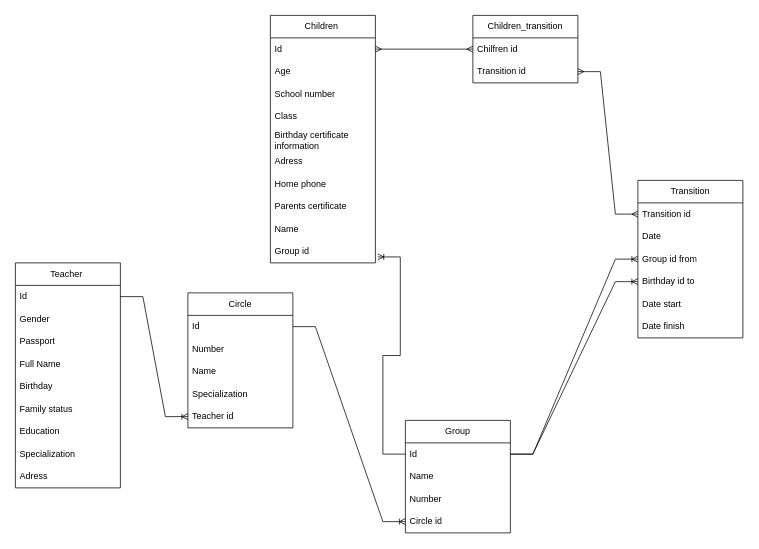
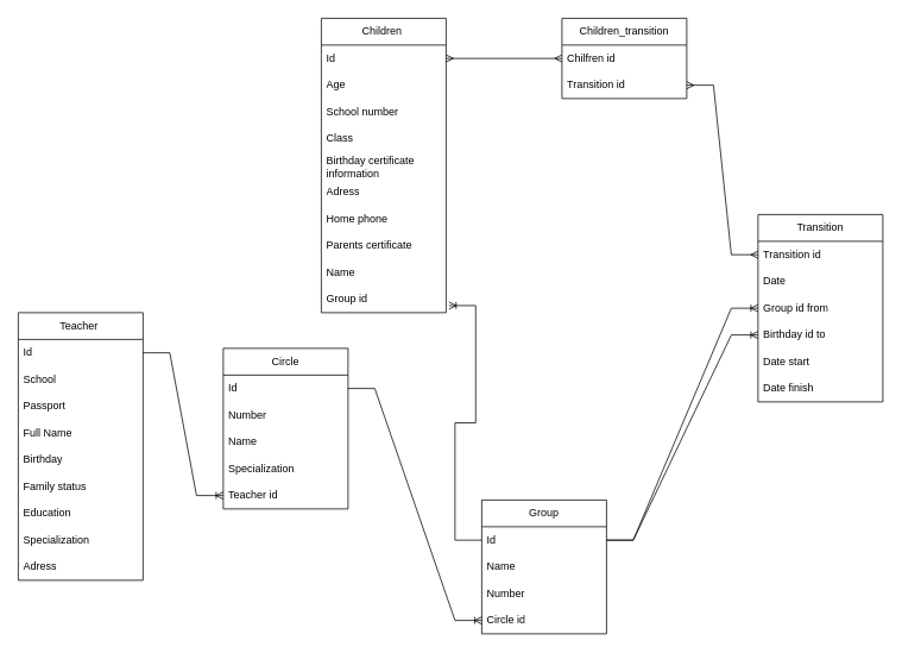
- <mxCell id="4" value="Gender&amp;nbsp;" style="text;strokeColor=none;fillColor=none;align=left;verticalAlign=middle;spacingLeft=4;spacingRight=4;overflow=hidden;points=[[0,0.5],[1,0.5]];portConstraint=eastwest;rotatable=0;whiteSpace=wrap;html=1;" parent="2" vertex="1"><mxGeometry y="60" width="140" height="30" as="geometry" /></mxCell>
+ <mxCell id="4" value="School&amp;nbsp;" style="text;strokeColor=none;fillColor=none;align=left;verticalAlign=middle;spacingLeft=4;spacingRight=4;overflow=hidden;points=[[0,0.5],[1,0.5]];portConstraint=eastwest;rotatable=0;whiteSpace=wrap;html=1;" parent="2" vertex="1"><mxGeometry y="60" width="140" height="30" as="geometry" /></mxCell>
